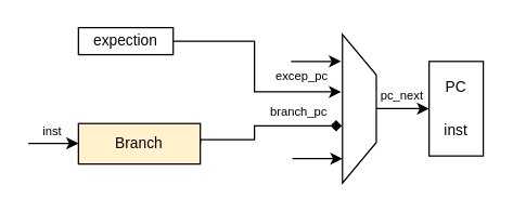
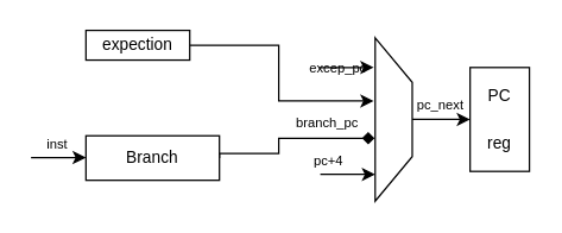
- <mxCell id="9" value="excep_pc" style="text;strokeColor=none;fillColor=none;spacingLeft=4;spacingRight=4;overflow=hidden;rotatable=0;points=[[0,0.5],[1,0.5]];portConstraint=eastwest;fontSize=9;strokeWidth=0;" parent="2" vertex="1"><mxGeometry x="4" y="24" width="50" height="20" as="geometry" /></mxCell>
+ <mxCell id="9" value="excep_pc" style="text;strokeColor=none;fillColor=none;spacingLeft=4;spacingRight=4;overflow=hidden;rotatable=0;points=[[0,0.5],[1,0.5]];portConstraint=eastwest;fontSize=9;strokeWidth=0;" parent="2" vertex="1"><mxGeometry x="9" y="14" width="50" height="20" as="geometry" /></mxCell>
- <mxCell id="3" value="&lt;h5 style=&quot;font-size: 11px;&quot;&gt;&lt;font style=&quot;line-height: 1; font-weight: normal; font-size: 11px;&quot;&gt;PC&lt;/font&gt;&lt;/h5&gt;&lt;h5 style=&quot;font-size: 11px;&quot;&gt;&lt;font style=&quot;line-height: 1; font-weight: normal; font-size: 11px;&quot;&gt;inst&lt;/font&gt;&lt;/h5&gt;" style="rounded=0;whiteSpace=wrap;html=1;fontSize=11;fontStyle=1" parent="2" vertex="1"><mxGeometry x="123" y="25" width="40" height="70" as="geometry" /></mxCell>
+ <mxCell id="3" value="&lt;h5 style=&quot;font-size: 11px;&quot;&gt;&lt;font style=&quot;line-height: 1; font-weight: normal; font-size: 11px;&quot;&gt;PC&lt;/font&gt;&lt;/h5&gt;&lt;h5 style=&quot;font-size: 11px;&quot;&gt;&lt;font style=&quot;line-height: 1; font-weight: normal; font-size: 11px;&quot;&gt;reg&lt;/font&gt;&lt;/h5&gt;" style="rounded=0;whiteSpace=wrap;html=1;fontSize=11;fontStyle=1" parent="2" vertex="1"><mxGeometry x="123" y="25" width="40" height="70" as="geometry" /></mxCell>
- <mxCell id="15" value="&lt;h5 style=&quot;font-size: 11px;&quot;&gt;&lt;span style=&quot;font-weight: 400;&quot;&gt;Branch&lt;/span&gt;&lt;/h5&gt;" style="rounded=0;whiteSpace=wrap;html=1;fontSize=11;fontStyle=1;fillColor=#fff2cc;" parent="1" vertex="1"><mxGeometry x="57" y="91" width="90" height="30" as="geometry" /></mxCell>
+ <mxCell id="15" value="&lt;h5 style=&quot;font-size: 11px;&quot;&gt;&lt;span style=&quot;font-weight: 400;&quot;&gt;Branch&lt;/span&gt;&lt;/h5&gt;" style="rounded=0;whiteSpace=wrap;html=1;fontSize=11;fontStyle=1" parent="1" vertex="1"><mxGeometry x="57" y="91" width="90" height="30" as="geometry" /></mxCell>
+ <mxCell id="11" value="pc+4" style="text;strokeColor=none;fillColor=none;spacingLeft=4;spacingRight=4;overflow=hidden;rotatable=0;points=[[0,0.5],[1,0.5]];portConstraint=eastwest;fontSize=9;strokeWidth=0;" parent="2" vertex="1"><mxGeometry x="12" y="76" width="62" height="20" as="geometry" /></mxCell>
